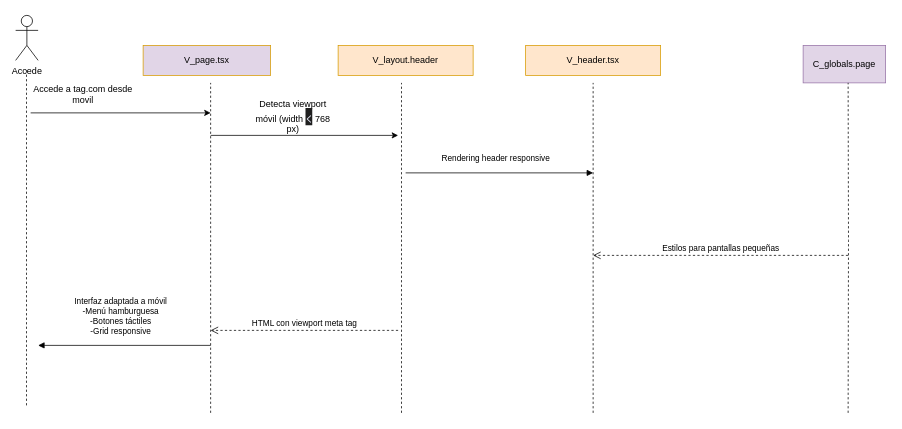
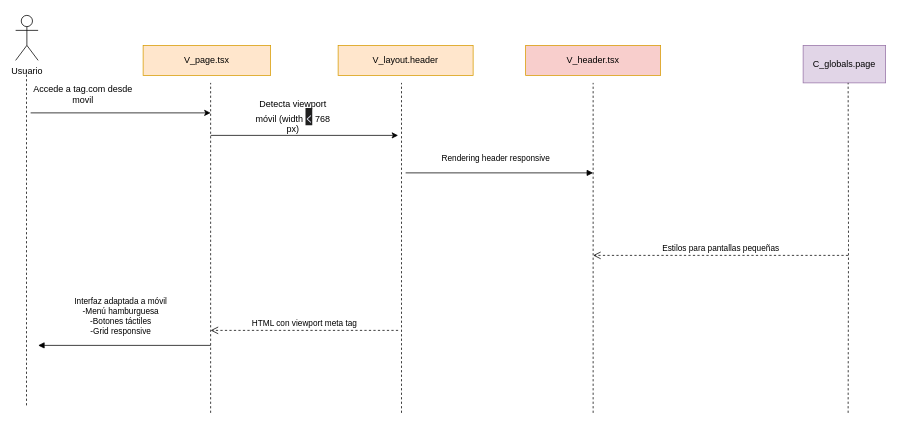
- <mxCell id="8" value="V_page.tsx" style="html=1;whiteSpace=wrap;fillColor=#e1d5e7;strokeColor=#d79b00;" vertex="1" parent="1"><mxGeometry x="190" y="60" width="170" height="40" as="geometry" /></mxCell>
+ <mxCell id="8" value="V_page.tsx" style="html=1;whiteSpace=wrap;fillColor=#ffe6cc;strokeColor=#d79b00;" vertex="1" parent="1"><mxGeometry x="190" y="60" width="170" height="40" as="geometry" /></mxCell>
- <mxCell id="19" value="V_header.tsx" style="html=1;whiteSpace=wrap;fillColor=#ffe6cc;strokeColor=#d79b00;" vertex="1" parent="1"><mxGeometry x="700" y="60" width="180" height="40" as="geometry" /></mxCell>
+ <mxCell id="19" value="V_header.tsx" style="html=1;whiteSpace=wrap;fillColor=#f8cecc;strokeColor=#d79b00;" vertex="1" parent="1"><mxGeometry x="700" y="60" width="180" height="40" as="geometry" /></mxCell>
- <mxCell id="2" value="Accede" style="shape=umlActor;verticalLabelPosition=bottom;verticalAlign=top;html=1;labelPosition=center;align=center;" vertex="1" parent="1"><mxGeometry x="20" y="20" width="30" height="60" as="geometry" /></mxCell>
+ <mxCell id="2" value="Usuario" style="shape=umlActor;verticalLabelPosition=bottom;verticalAlign=top;html=1;labelPosition=center;align=center;" vertex="1" parent="1"><mxGeometry x="20" y="20" width="30" height="60" as="geometry" /></mxCell>
